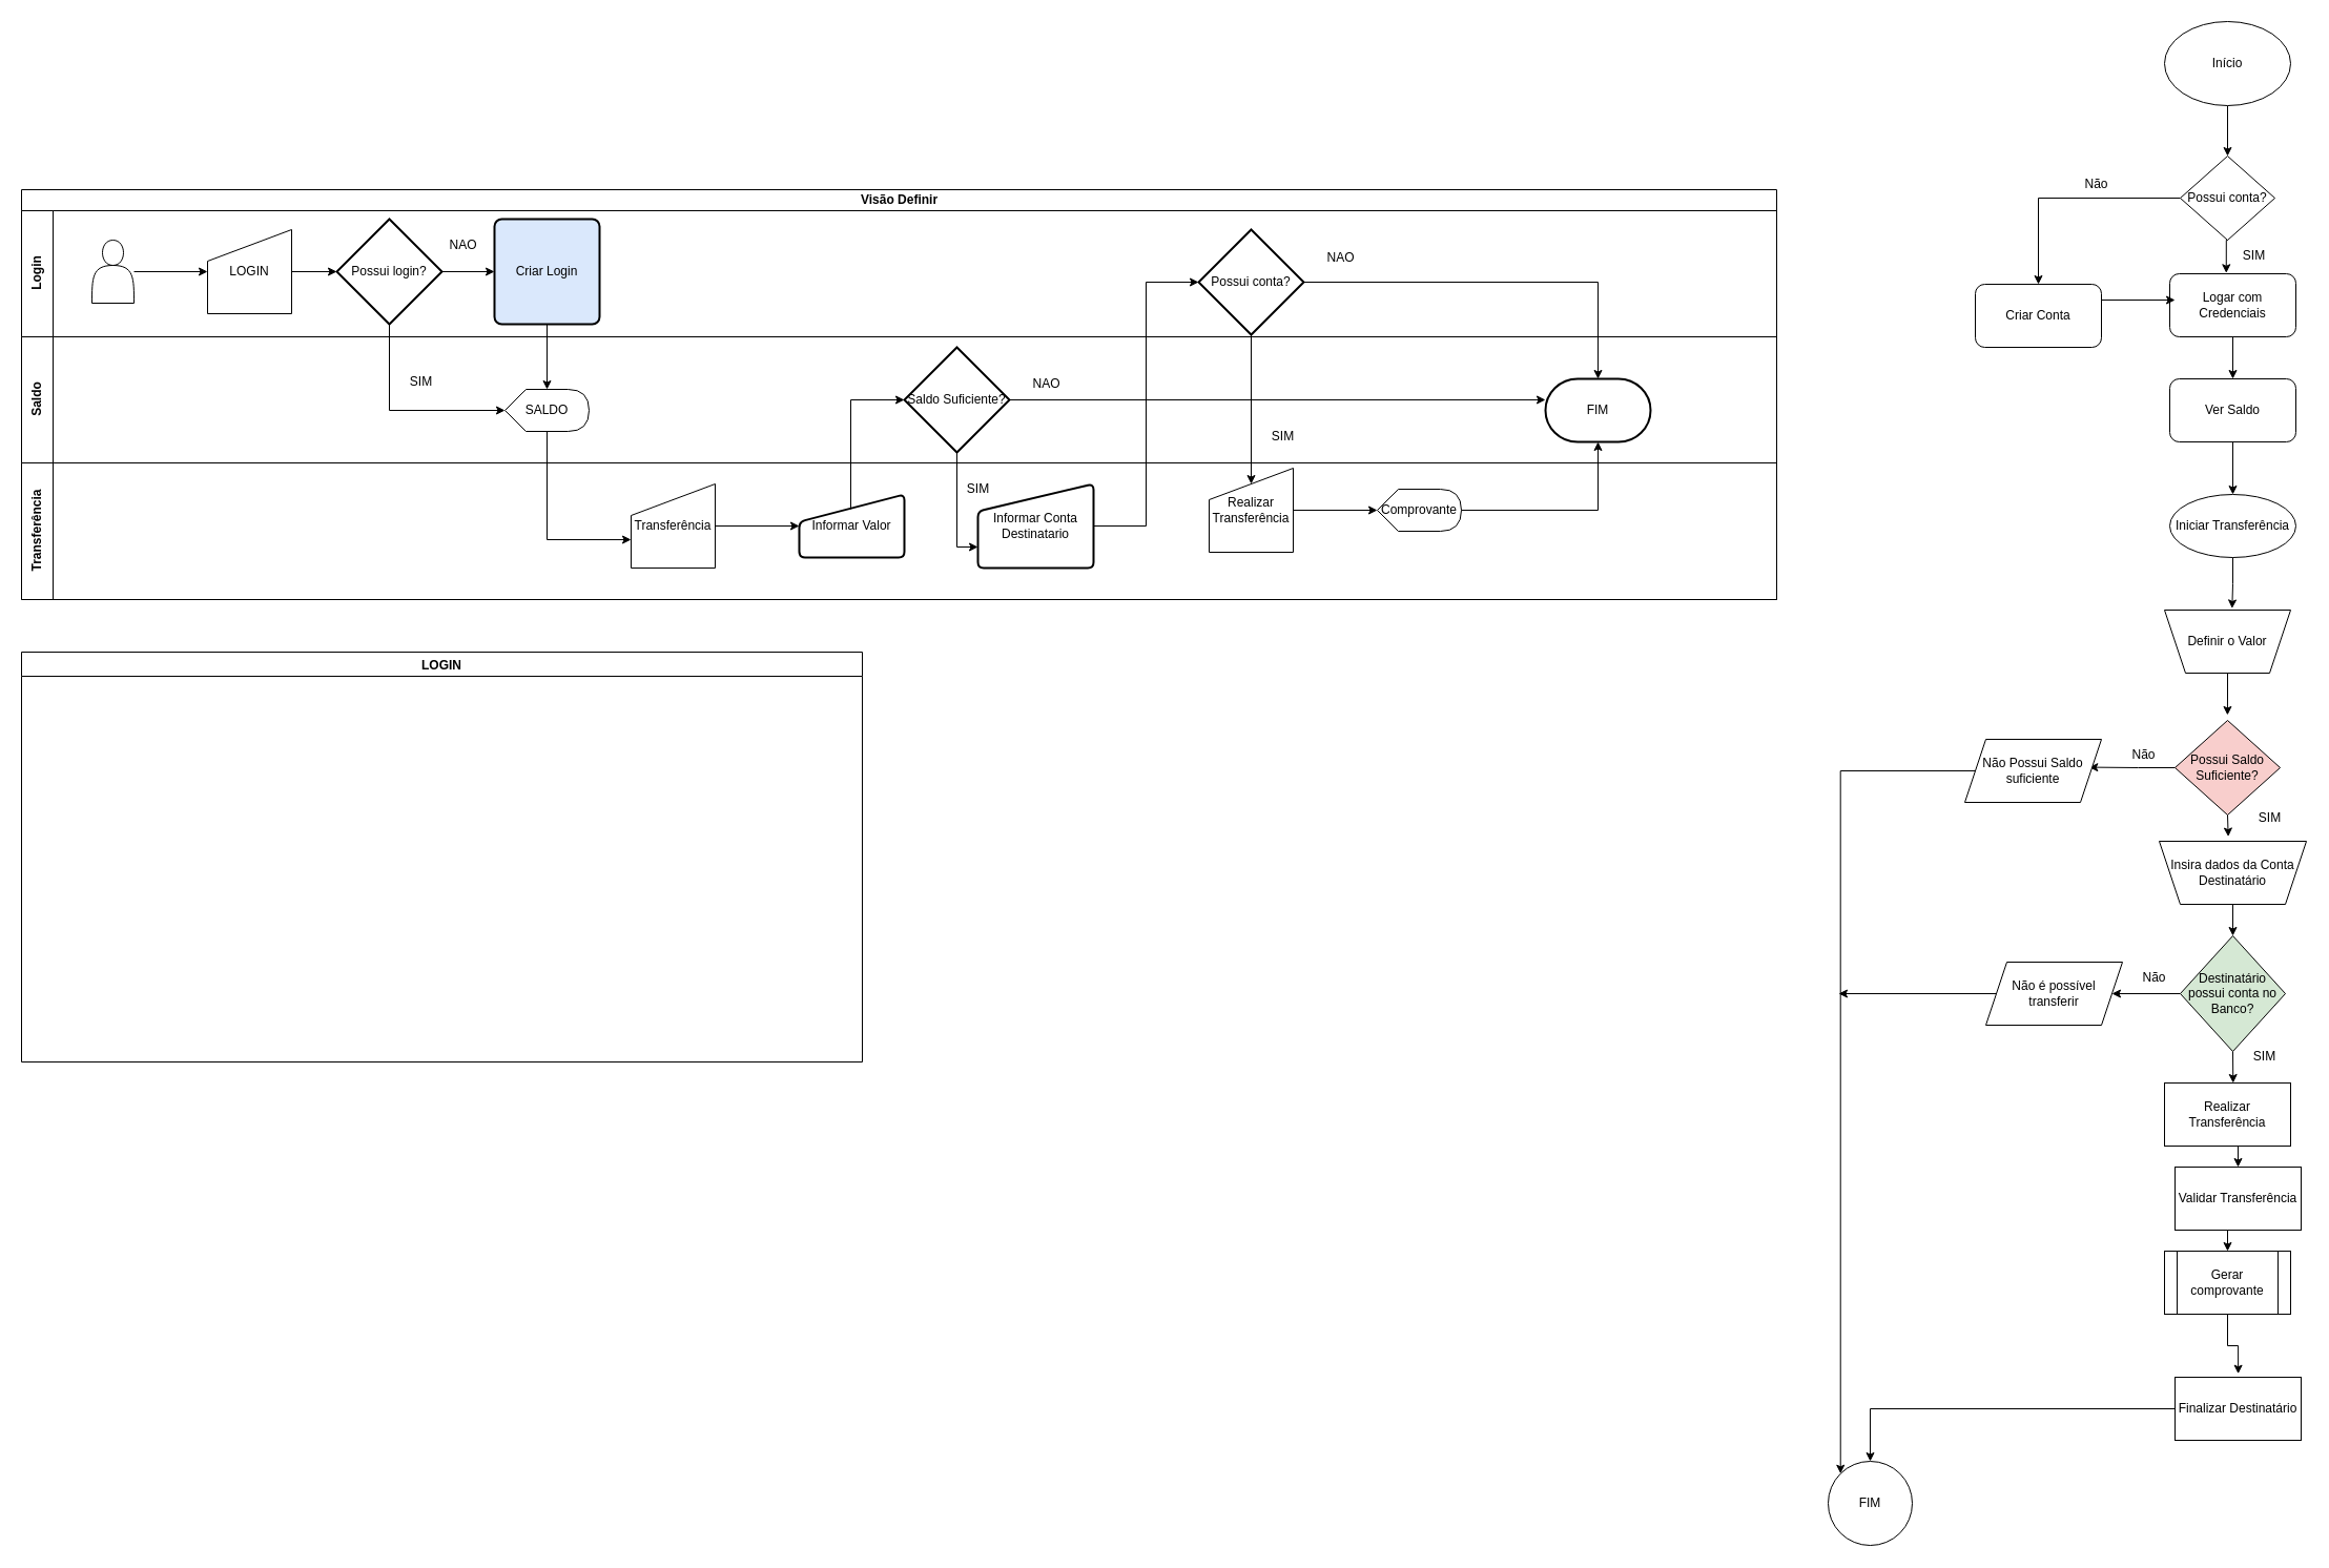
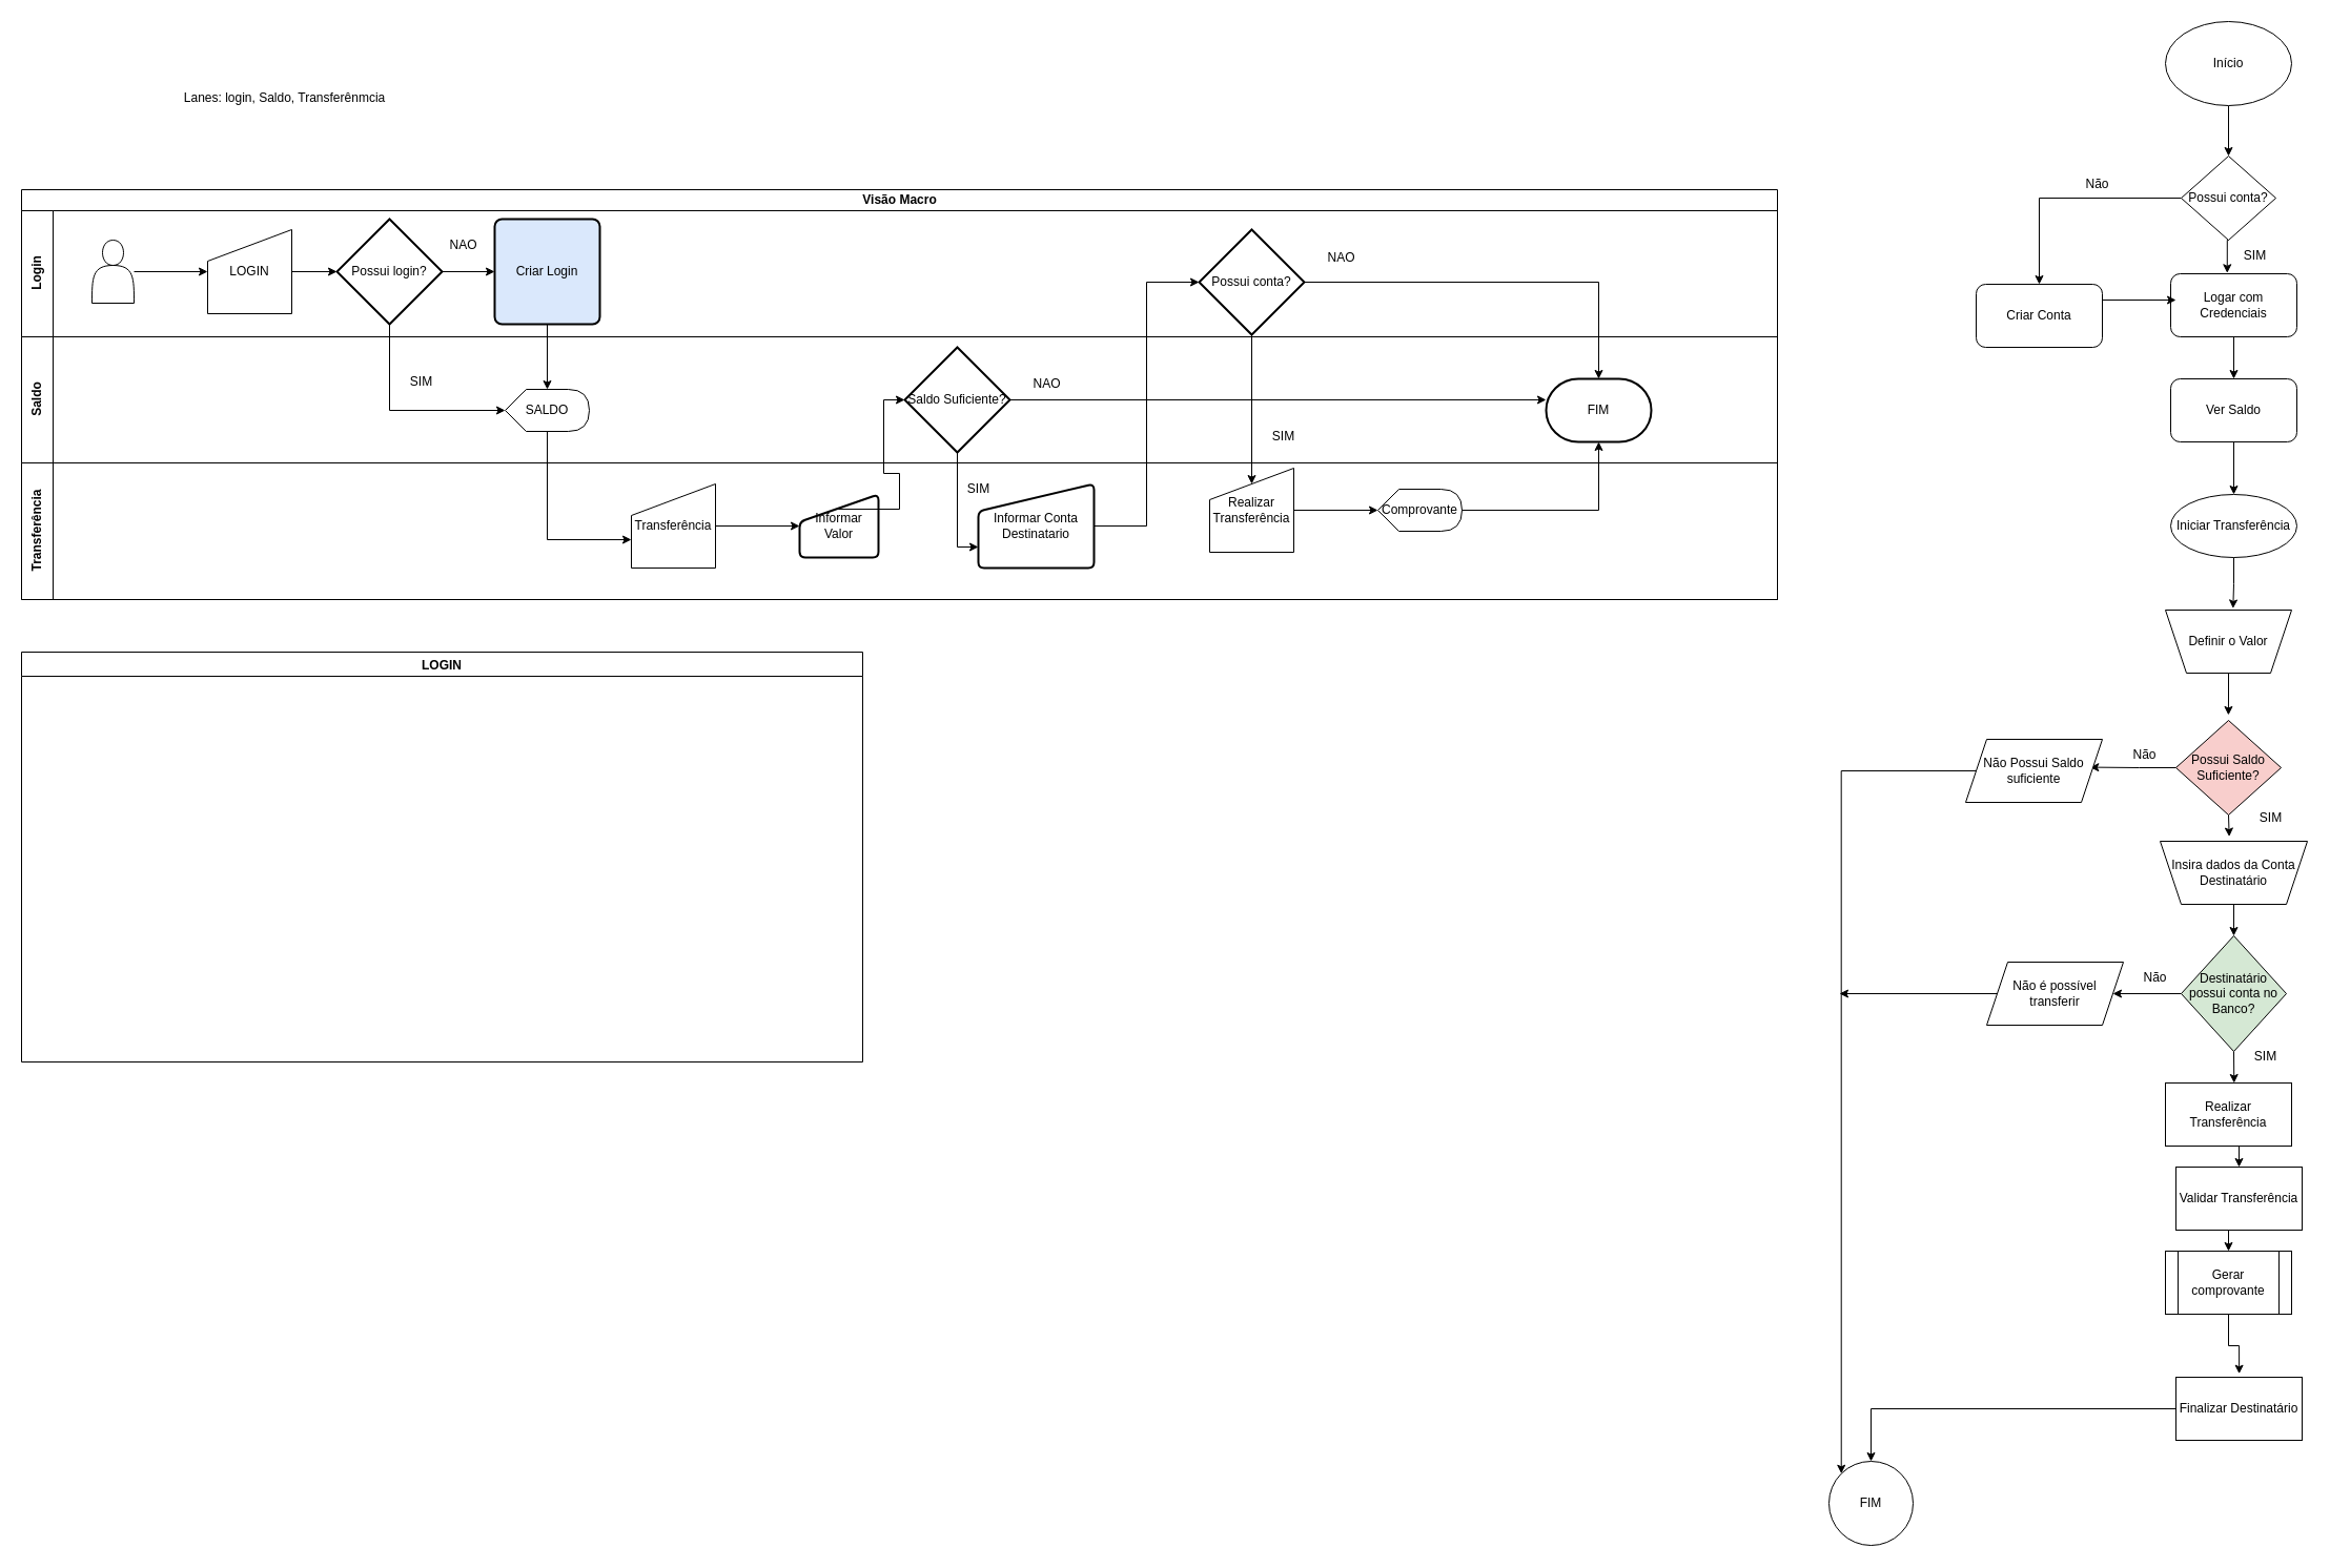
+ <mxCell id="81" value="Lanes: login, Saldo, Transferênmcia" style="text;html=1;align=center;verticalAlign=middle;resizable=0;points=[];autosize=1;strokeColor=none;fillColor=none;" vertex="1" parent="1"><mxGeometry x="165" y="78" width="210" height="30" as="geometry" /></mxCell>
- <mxCell id="44" value="Visão&amp;nbsp;&lt;span style=&quot;background-color: transparent; color: light-dark(rgb(0, 0, 0), rgb(255, 255, 255));&quot;&gt;Definir&lt;/span&gt;" style="swimlane;childLayout=stackLayout;resizeParent=1;resizeParentMax=0;horizontal=1;startSize=20;horizontalStack=0;html=1;" vertex="1" parent="1"><mxGeometry x="20" y="180" width="1670" height="390" as="geometry" /></mxCell>
+ <mxCell id="44" value="Visão&amp;nbsp;&lt;span style=&quot;background-color: transparent; color: light-dark(rgb(0, 0, 0), rgb(255, 255, 255));&quot;&gt;Macro&lt;/span&gt;" style="swimlane;childLayout=stackLayout;resizeParent=1;resizeParentMax=0;horizontal=1;startSize=20;horizontalStack=0;html=1;" vertex="1" parent="1"><mxGeometry x="20" y="180" width="1670" height="390" as="geometry" /></mxCell>
- <mxCell id="70" value="Informar Valor" style="html=1;strokeWidth=2;shape=manualInput;whiteSpace=wrap;rounded=1;size=26;arcSize=11;" vertex="1" parent="66"><mxGeometry x="740" y="30" width="100" height="60" as="geometry" /></mxCell>
+ <mxCell id="70" value="Informar Valor" style="html=1;strokeWidth=2;shape=manualInput;whiteSpace=wrap;rounded=1;size=26;arcSize=11;" vertex="1" parent="66"><mxGeometry x="740" y="30" width="75" height="60" as="geometry" /></mxCell>
